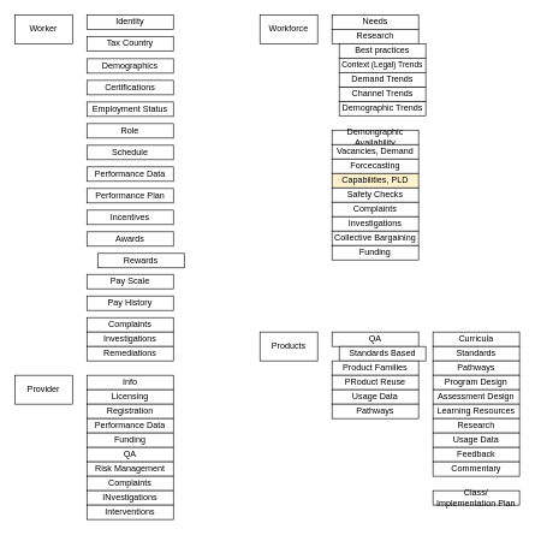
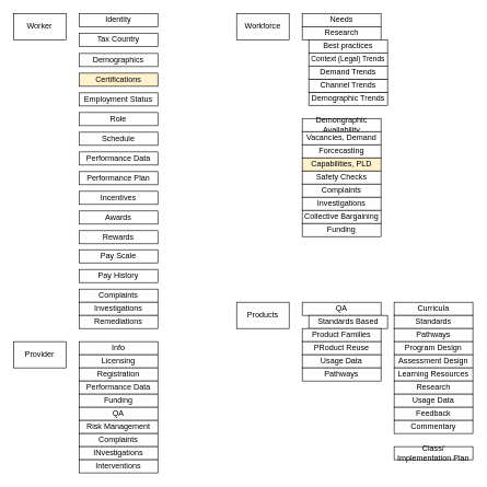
- <mxCell id="6" value="Certifications" style="rounded=0;whiteSpace=wrap;html=1;" vertex="1" parent="1"><mxGeometry x="120" y="111" width="120" height="20" as="geometry" /></mxCell>
+ <mxCell id="6" value="Certifications" style="rounded=0;whiteSpace=wrap;html=1;fillColor=#fff2cc;" vertex="1" parent="1"><mxGeometry x="120" y="111" width="120" height="20" as="geometry" /></mxCell>
- <mxCell id="14" value="Rewards" style="rounded=0;whiteSpace=wrap;html=1;" vertex="1" parent="1"><mxGeometry x="135" y="351" width="120" height="20" as="geometry" /></mxCell>
+ <mxCell id="14" value="Rewards" style="rounded=0;whiteSpace=wrap;html=1;" vertex="1" parent="1"><mxGeometry x="120" y="351" width="120" height="20" as="geometry" /></mxCell>
